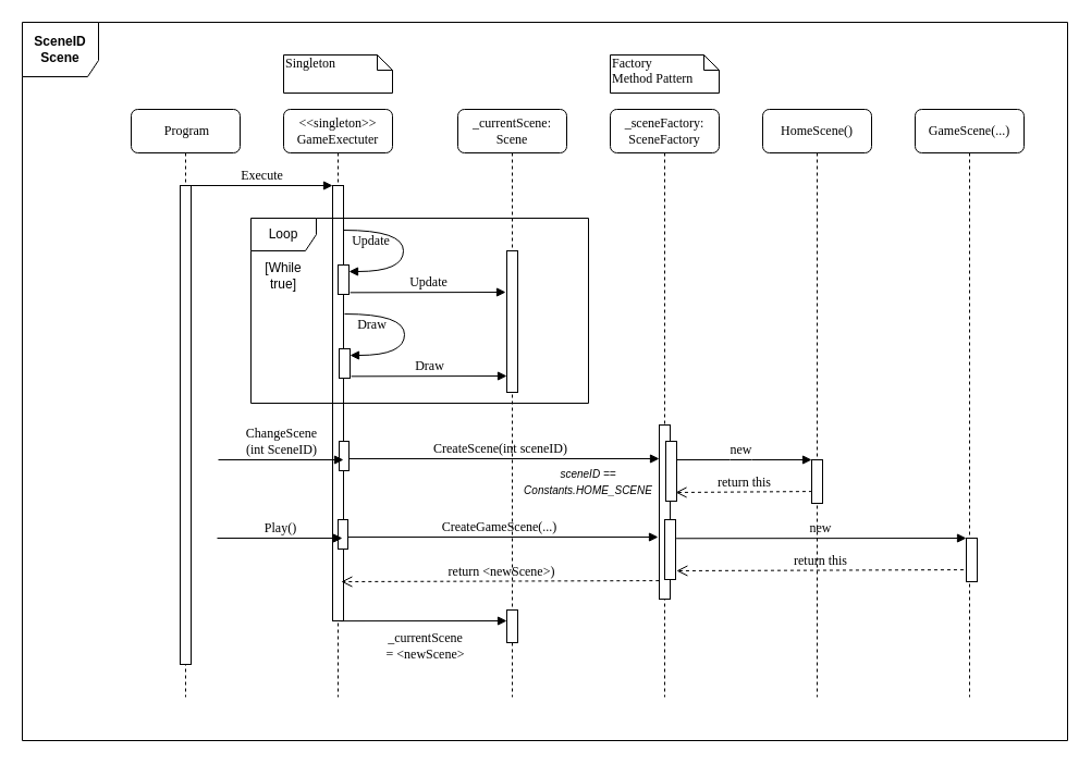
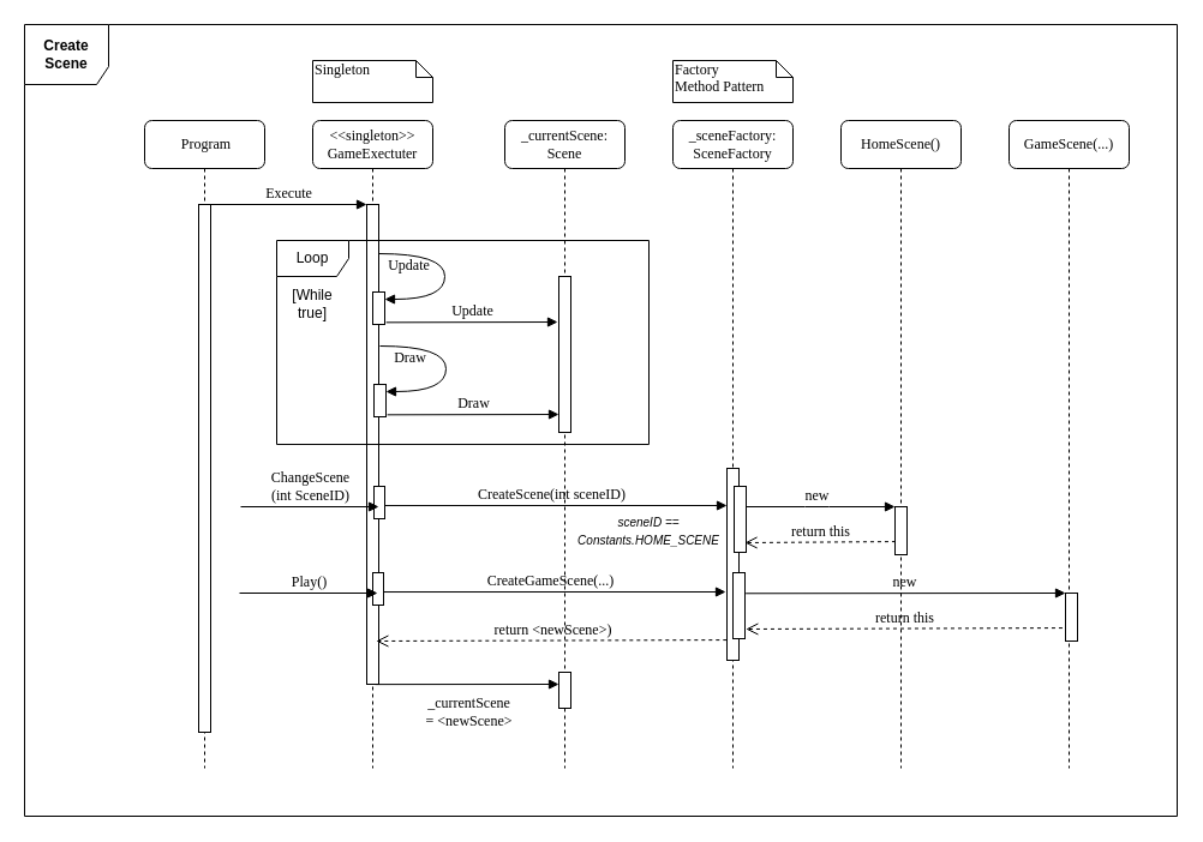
- <mxCell id="41" value="&lt;b&gt;SceneID Scene&lt;/b&gt;" style="shape=umlFrame;whiteSpace=wrap;html=1;pointerEvents=0;width=70;height=50;" vertex="1" parent="1"><mxGeometry width="960" height="660" as="geometry" x="20" y="20" /></mxCell>
+ <mxCell id="41" value="&lt;b&gt;Create Scene&lt;/b&gt;" style="shape=umlFrame;whiteSpace=wrap;html=1;pointerEvents=0;width=70;height=50;" vertex="1" parent="1"><mxGeometry width="960" height="660" as="geometry" x="20" y="20" /></mxCell>
